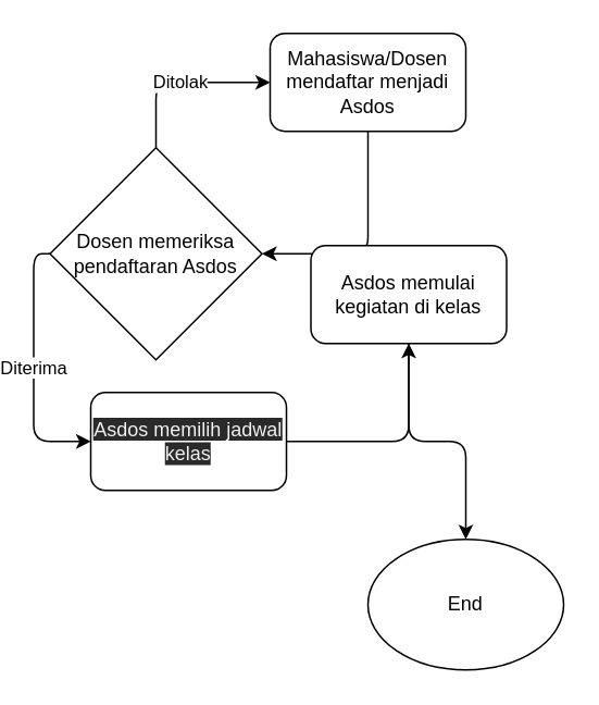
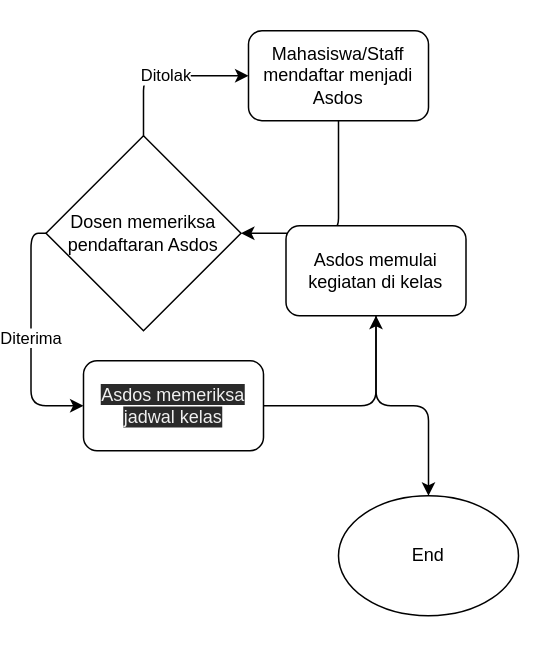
- <mxCell id="3" value="Mahasiswa/Dosen mendaftar menjadi Asdos" style="rounded=1;whiteSpace=wrap;html=1;strokeWidth=1;" vertex="1" parent="1"><mxGeometry x="155" y="20" width="120" height="60" as="geometry" /></mxCell>
+ <mxCell id="3" value="Mahasiswa/Staff mendaftar menjadi Asdos" style="rounded=1;whiteSpace=wrap;html=1;strokeWidth=1;" vertex="1" parent="1"><mxGeometry x="155" y="20" width="120" height="60" as="geometry" /></mxCell>
- <mxCell id="8" value="&#10;&#10;&lt;span style=&quot;color: rgb(240, 240, 240); font-family: helvetica; font-size: 12px; font-style: normal; font-weight: 400; letter-spacing: normal; text-align: center; text-indent: 0px; text-transform: none; word-spacing: 0px; background-color: rgb(42, 42, 42); display: inline; float: none;&quot;&gt;Asdos memilih jadwal kelas&lt;/span&gt;&#10;&#10;" style="rounded=1;whiteSpace=wrap;html=1;shadow=0;sketch=0;strokeWidth=1;" vertex="1" parent="1"><mxGeometry x="45" y="240" width="120" height="60" as="geometry" /></mxCell>
+ <mxCell id="8" value="&#10;&#10;&lt;span style=&quot;color: rgb(240, 240, 240); font-family: helvetica; font-size: 12px; font-style: normal; font-weight: 400; letter-spacing: normal; text-align: center; text-indent: 0px; text-transform: none; word-spacing: 0px; background-color: rgb(42, 42, 42); display: inline; float: none;&quot;&gt;Asdos memeriksa jadwal kelas&lt;/span&gt;&#10;&#10;" style="rounded=1;whiteSpace=wrap;html=1;shadow=0;sketch=0;strokeWidth=1;" vertex="1" parent="1"><mxGeometry x="45" y="240" width="120" height="60" as="geometry" /></mxCell>
